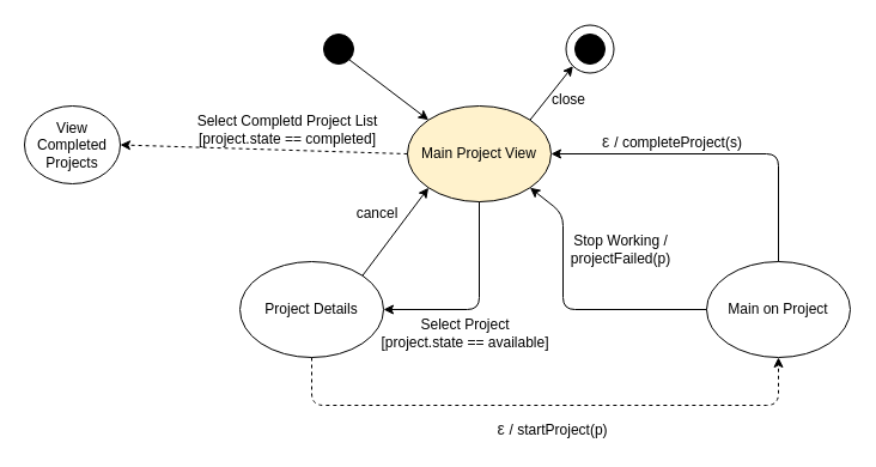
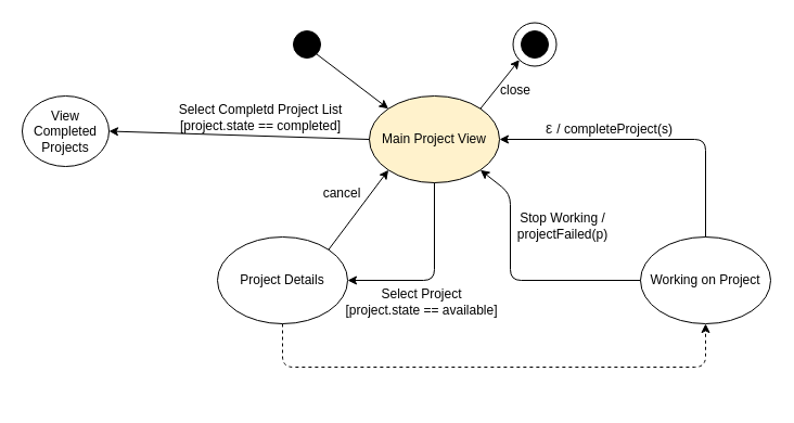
- <mxCell id="22" value="" style="endArrow=classic;html=1;exitX=0;exitY=0.5;exitDx=0;exitDy=0;entryX=1;entryY=0.5;entryDx=0;entryDy=0;dashed=1;" edge="1" parent="1" source="2" target="21"><mxGeometry width="50" height="50" relative="1" as="geometry"><mxPoint x="70" y="233" as="sourcePoint" /><mxPoint x="120" y="183" as="targetPoint" /></mxGeometry></mxCell>
+ <mxCell id="22" value="" style="endArrow=classic;html=1;exitX=0;exitY=0.5;exitDx=0;exitDy=0;entryX=1;entryY=0.5;entryDx=0;entryDy=0;" edge="1" parent="1" source="2" target="21"><mxGeometry width="50" height="50" relative="1" as="geometry"><mxPoint x="70" y="233" as="sourcePoint" /><mxPoint x="120" y="183" as="targetPoint" /></mxGeometry></mxCell>
- <mxCell id="4" value="Main on Project" style="ellipse;whiteSpace=wrap;html=1;" parent="1" vertex="1"><mxGeometry x="590" y="218" width="120" height="80" as="geometry" /></mxCell>
+ <mxCell id="4" value="Working on Project" style="ellipse;whiteSpace=wrap;html=1;" parent="1" vertex="1"><mxGeometry x="590" y="218" width="120" height="80" as="geometry" /></mxCell>
- <mxCell id="15" value="&lt;font color=&quot;#222222&quot; face=&quot;sans-serif&quot;&gt;&lt;span style=&quot;font-size: 14px ; background-color: rgb(255 , 255 , 255)&quot;&gt;ε&amp;nbsp;&lt;/span&gt;&lt;/font&gt;/ startProject(p)" style="text;html=1;strokeColor=none;fillColor=none;align=center;verticalAlign=middle;whiteSpace=wrap;rounded=0;" parent="1" vertex="1"><mxGeometry x="390" y="348" width="143" height="20" as="geometry" /></mxCell>
